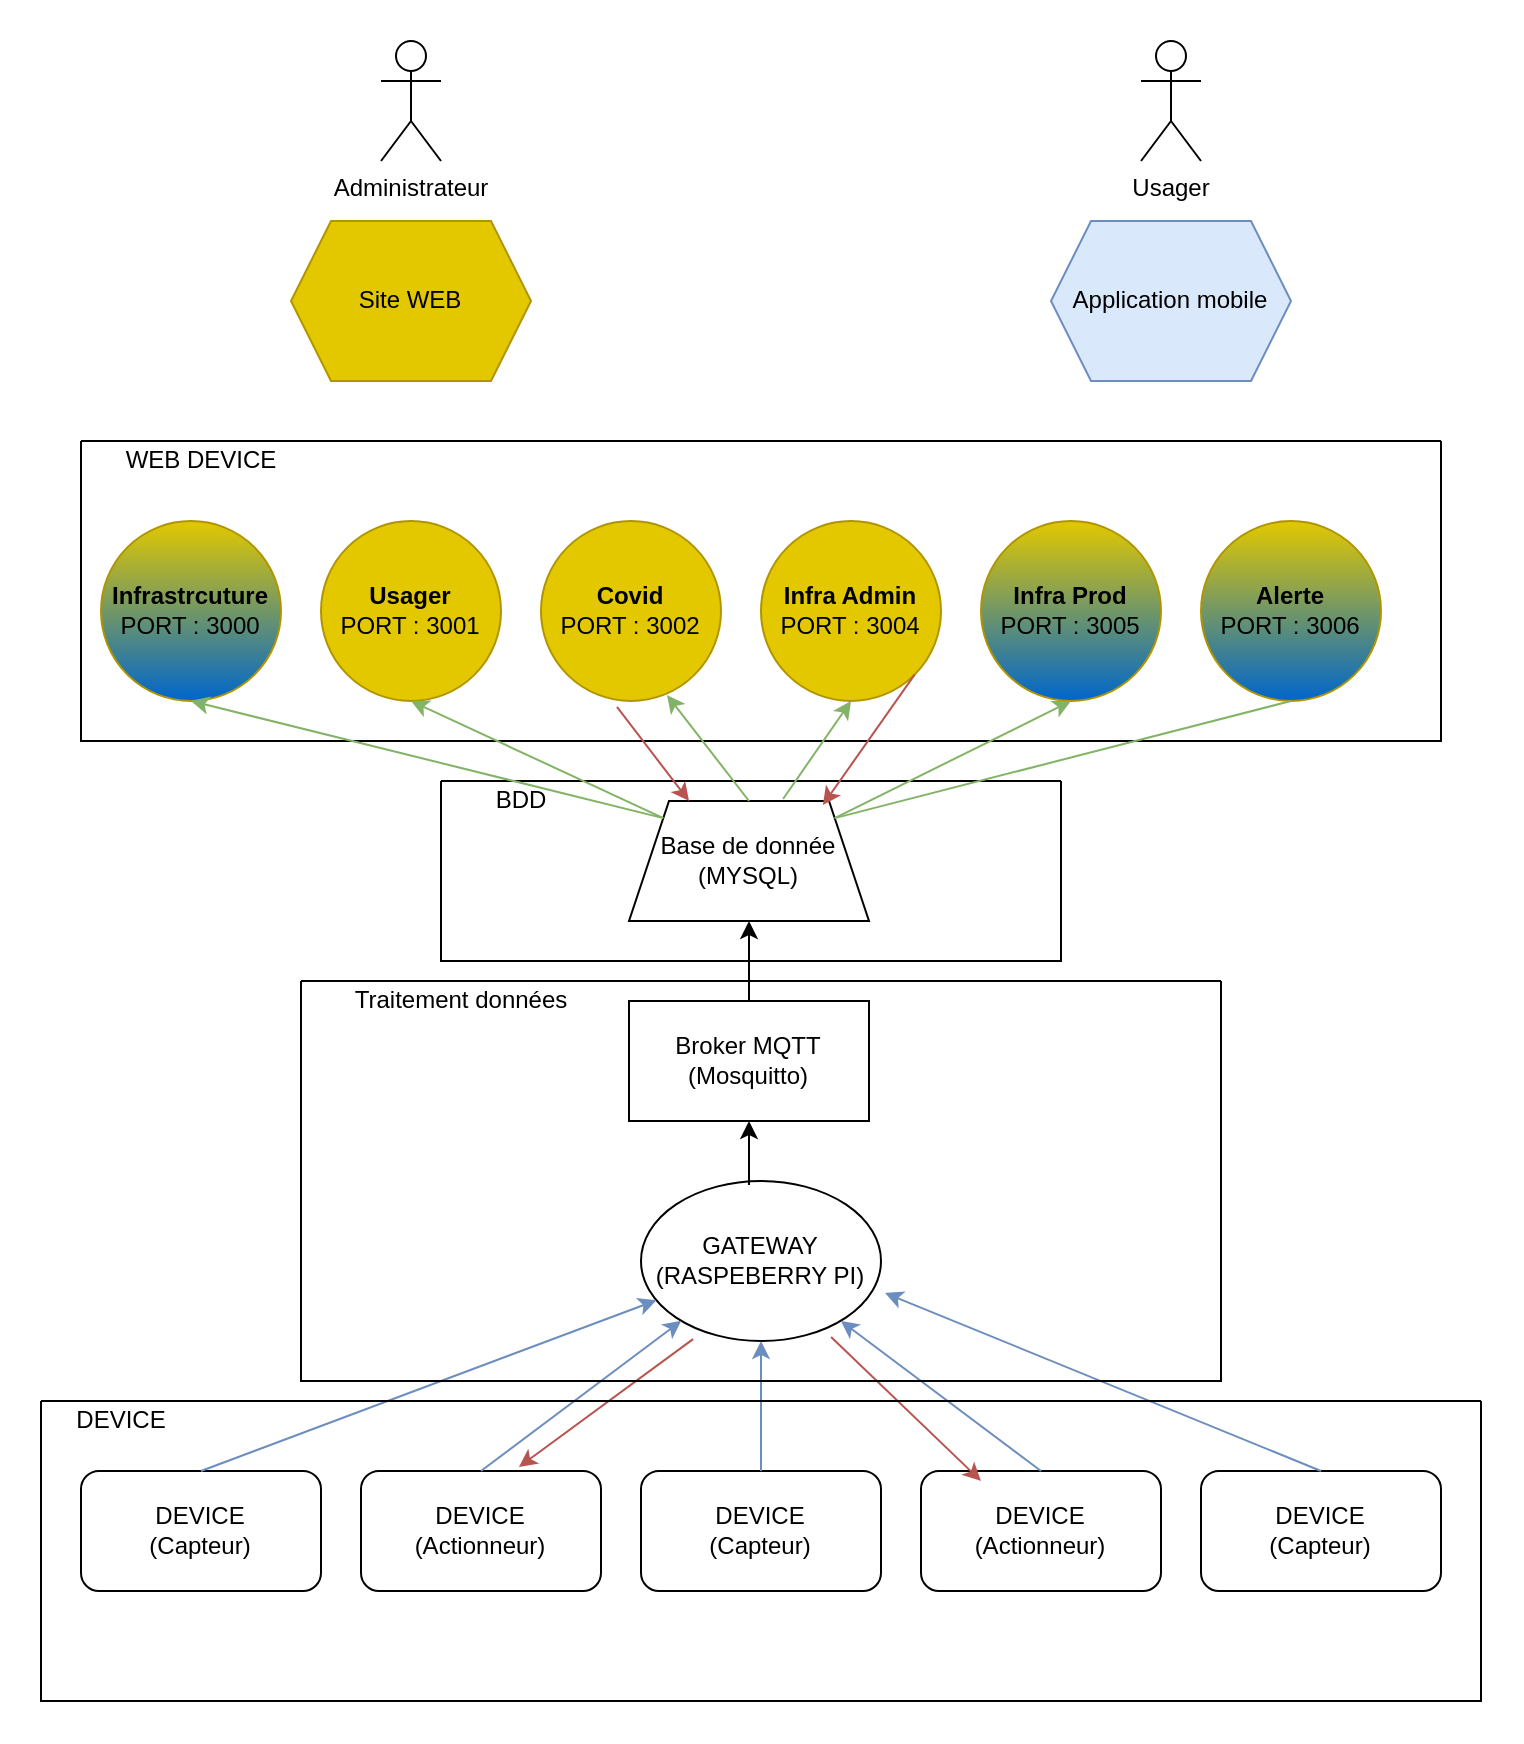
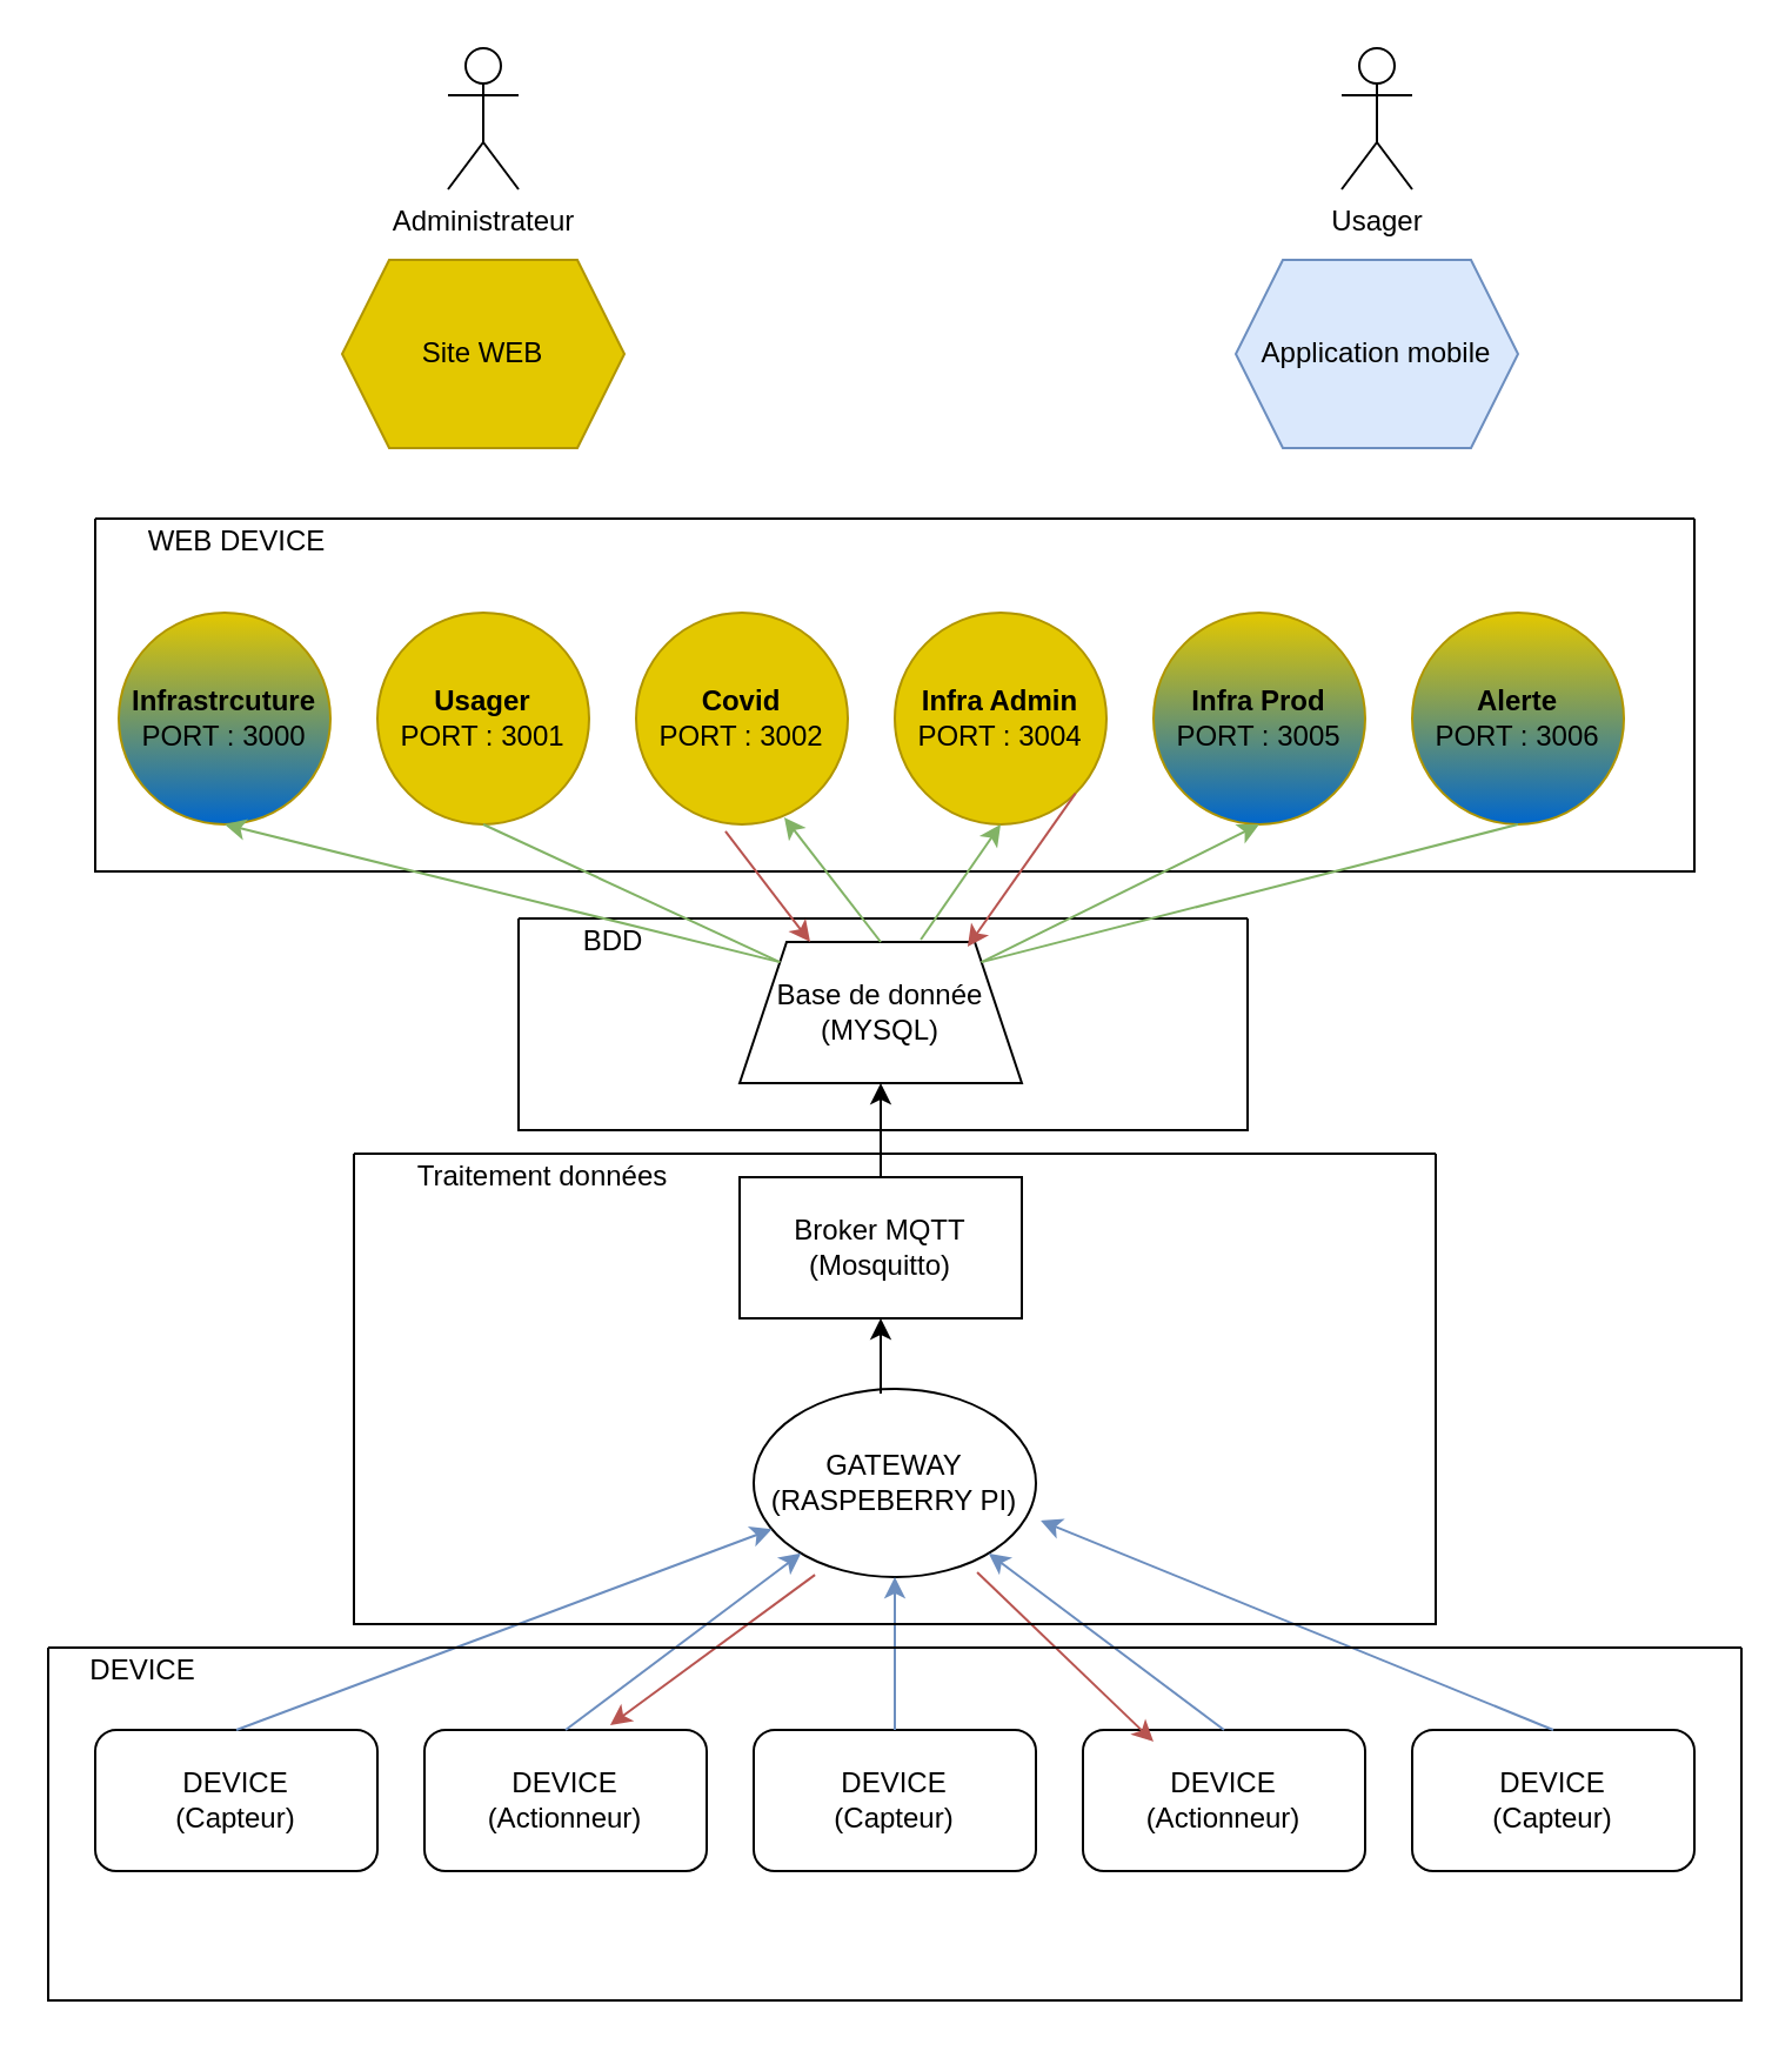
- <mxCell id="35" value="" style="endArrow=classic;html=1;entryX=0.5;entryY=1;entryDx=0;entryDy=0;exitX=0;exitY=0;exitDx=0;exitDy=0;fillColor=#d5e8d4;strokeColor=#82b366;" edge="1" parent="1" source="16" target="20"><mxGeometry width="50" height="50" relative="1" as="geometry"><mxPoint x="30" y="490" as="sourcePoint" /><mxPoint x="80" y="440" as="targetPoint" /></mxGeometry></mxCell>
+ <mxCell id="35" value="" style="endArrow=none;html=1;entryX=0.5;entryY=1;entryDx=0;entryDy=0;exitX=0;exitY=0;exitDx=0;exitDy=0;fillColor=#d5e8d4;strokeColor=#82b366;" edge="1" parent="1" source="16" target="20"><mxGeometry width="50" height="50" relative="1" as="geometry"><mxPoint x="30" y="490" as="sourcePoint" /><mxPoint x="80" y="440" as="targetPoint" /></mxGeometry></mxCell>
